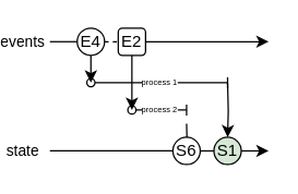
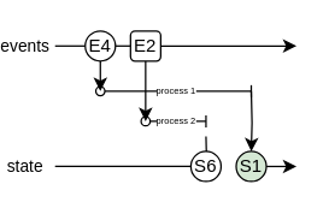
- <mxCell id="5" value="" style="endArrow=none;html=1;rounded=0;startArrow=none;dashed=1;" parent="1" source="7" target="4" edge="1"><mxGeometry width="50" height="50" relative="1" as="geometry"><mxPoint x="20" y="30" as="sourcePoint" /><mxPoint x="260" y="30" as="targetPoint" /></mxGeometry></mxCell>
+ <mxCell id="5" value="" style="endArrow=none;html=1;rounded=0;startArrow=none;" parent="1" source="7" target="4" edge="1"><mxGeometry width="50" height="50" relative="1" as="geometry"><mxPoint x="20" y="30" as="sourcePoint" /><mxPoint x="260" y="30" as="targetPoint" /></mxGeometry></mxCell>
- <mxCell id="17" value="" style="endArrow=none;html=1;rounded=0;startArrow=none;" parent="1" source="13" target="16" edge="1"><mxGeometry width="50" height="50" relative="1" as="geometry"><mxPoint x="130" y="110" as="sourcePoint" /><mxPoint x="180" y="110" as="targetPoint" /></mxGeometry></mxCell>
